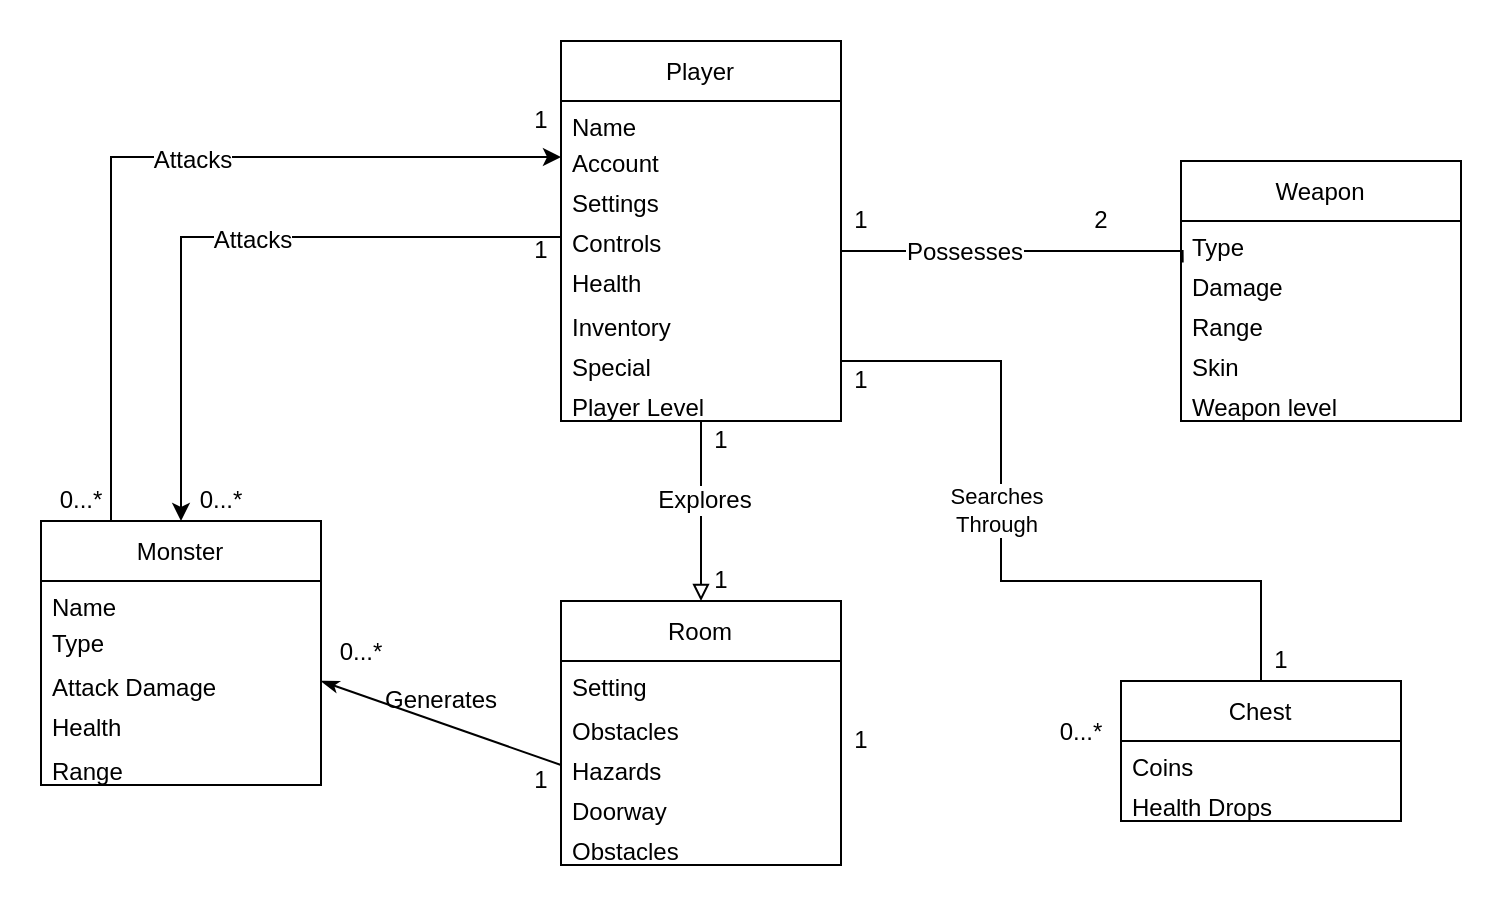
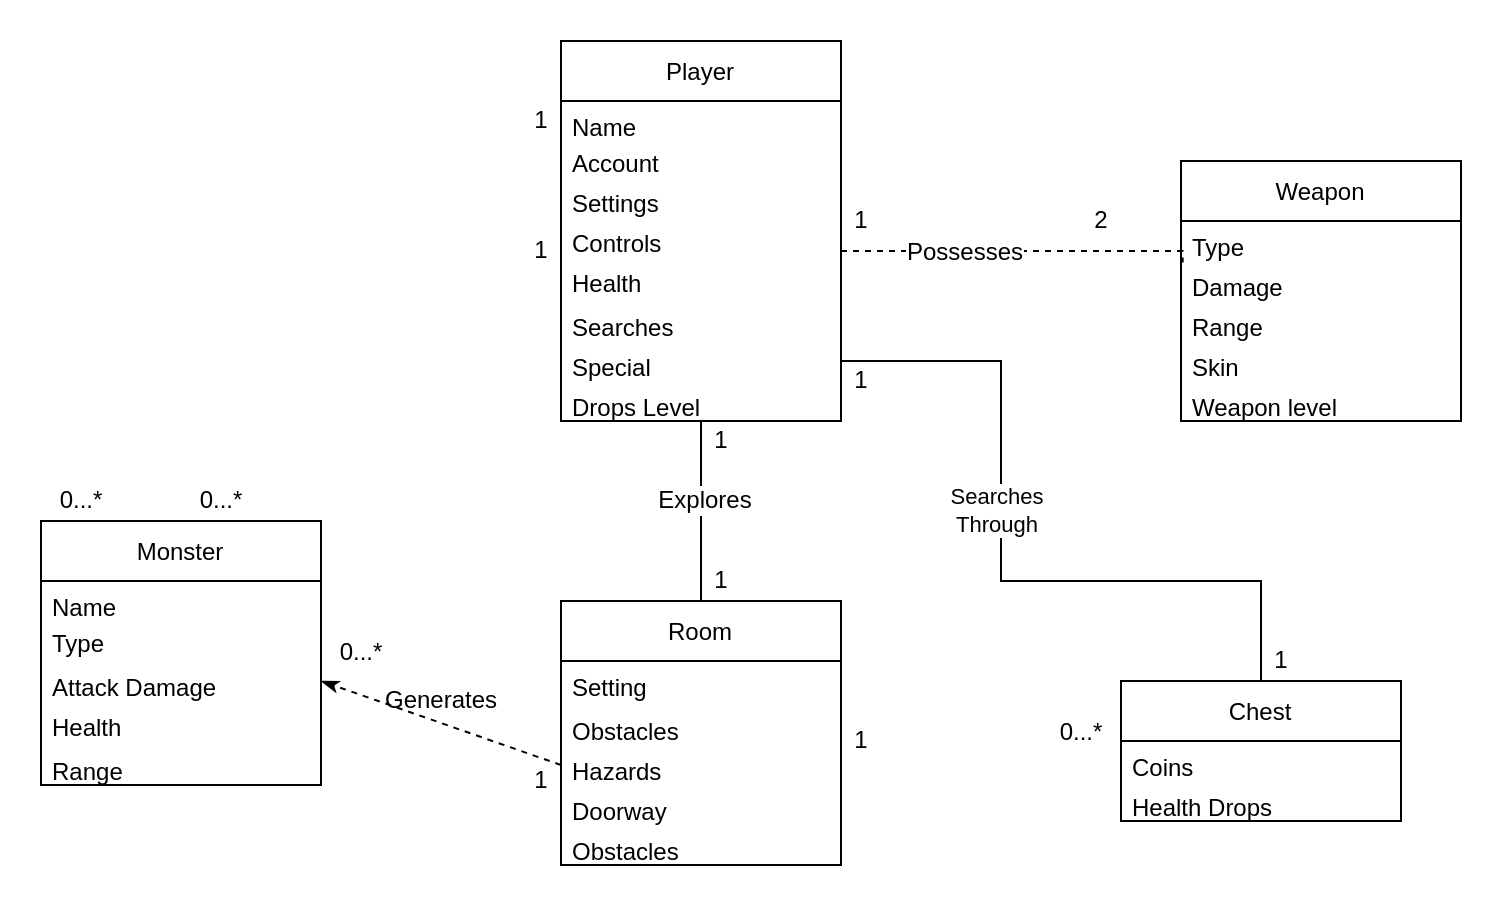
- <mxCell id="15" style="edgeStyle=orthogonalEdgeStyle;rounded=0;orthogonalLoop=1;jettySize=auto;html=1;exitX=0.25;exitY=0;exitDx=0;exitDy=0;entryX=0;entryY=0.5;entryDx=0;entryDy=0;" edge="1" parent="1" source="17" target="8"><mxGeometry relative="1" as="geometry" /></mxCell>
- <mxCell id="16" value="&lt;font style=&quot;font-size: 12px&quot;&gt;Attacks&lt;/font&gt;" style="edgeLabel;html=1;align=center;verticalAlign=middle;resizable=0;points=[];" vertex="1" connectable="0" parent="15"><mxGeometry x="0.09" y="-1" relative="1" as="geometry"><mxPoint as="offset" /></mxGeometry></mxCell>
- <mxCell id="38" style="edgeStyle=orthogonalEdgeStyle;rounded=0;orthogonalLoop=1;jettySize=auto;html=1;exitX=0;exitY=0.5;exitDx=0;exitDy=0;entryX=0.5;entryY=0;entryDx=0;entryDy=0;" edge="1" parent="1" source="10" target="17"><mxGeometry relative="1" as="geometry" /></mxCell>
- <mxCell id="39" value="&lt;font style=&quot;font-size: 12px&quot;&gt;Attacks&lt;/font&gt;" style="edgeLabel;html=1;align=center;verticalAlign=middle;resizable=0;points=[];" vertex="1" connectable="0" parent="38"><mxGeometry x="-0.065" y="1" relative="1" as="geometry"><mxPoint as="offset" /></mxGeometry></mxCell>
- <mxCell id="2" style="edgeStyle=orthogonalEdgeStyle;rounded=0;orthogonalLoop=1;jettySize=auto;html=1;entryX=0.006;entryY=0.04;entryDx=0;entryDy=0;endArrow=none;endFill=0;entryPerimeter=0;" edge="1" parent="1" source="6" target="25"><mxGeometry relative="1" as="geometry"><Array as="points"><mxPoint x="591" y="125" /></Array></mxGeometry></mxCell>
+ <mxCell id="2" style="edgeStyle=orthogonalEdgeStyle;rounded=0;orthogonalLoop=1;jettySize=auto;html=1;entryX=0.006;entryY=0.04;entryDx=0;entryDy=0;endArrow=none;endFill=0;entryPerimeter=0;dashed=1;" edge="1" parent="1" source="6" target="25"><mxGeometry relative="1" as="geometry"><Array as="points"><mxPoint x="591" y="125" /></Array></mxGeometry></mxCell>
- <mxCell id="12" value="Inventory" style="text;strokeColor=none;fillColor=none;align=left;verticalAlign=top;spacingLeft=4;spacingRight=4;overflow=hidden;rotatable=0;points=[[0,0.5],[1,0.5]];portConstraint=eastwest;" vertex="1" parent="6"><mxGeometry y="130" width="140" height="20" as="geometry" /></mxCell>
+ <mxCell id="12" value="Searches" style="text;strokeColor=none;fillColor=none;align=left;verticalAlign=top;spacingLeft=4;spacingRight=4;overflow=hidden;rotatable=0;points=[[0,0.5],[1,0.5]];portConstraint=eastwest;" vertex="1" parent="6"><mxGeometry y="130" width="140" height="20" as="geometry" /></mxCell>
- <mxCell id="14" value="Player Level" style="text;strokeColor=none;fillColor=none;align=left;verticalAlign=top;spacingLeft=4;spacingRight=4;overflow=hidden;rotatable=0;points=[[0,0.5],[1,0.5]];portConstraint=eastwest;" vertex="1" parent="6"><mxGeometry y="170" width="140" height="20" as="geometry" /></mxCell>
+ <mxCell id="14" value="Drops Level" style="text;strokeColor=none;fillColor=none;align=left;verticalAlign=top;spacingLeft=4;spacingRight=4;overflow=hidden;rotatable=0;points=[[0,0.5],[1,0.5]];portConstraint=eastwest;" vertex="1" parent="6"><mxGeometry y="170" width="140" height="20" as="geometry" /></mxCell>
- <mxCell id="4" value="" style="edgeStyle=none;rounded=0;orthogonalLoop=1;jettySize=auto;html=1;startArrow=none;startFill=0;endArrow=block;endFill=0;strokeColor=#000000;entryX=0.5;entryY=0;entryDx=0;entryDy=0;" edge="1" parent="1" source="6" target="29"><mxGeometry relative="1" as="geometry"><Array as="points"><mxPoint x="350" y="270" /></Array></mxGeometry></mxCell>
+ <mxCell id="4" value="" style="edgeStyle=none;rounded=0;orthogonalLoop=1;jettySize=auto;html=1;startArrow=none;startFill=0;endArrow=none;endFill=0;strokeColor=#000000;entryX=0.5;entryY=0;entryDx=0;entryDy=0;" edge="1" parent="1" source="6" target="29"><mxGeometry relative="1" as="geometry"><Array as="points"><mxPoint x="350" y="270" /></Array></mxGeometry></mxCell>
- <mxCell id="48" style="edgeStyle=none;rounded=0;orthogonalLoop=1;jettySize=auto;html=1;exitX=0;exitY=0.5;exitDx=0;exitDy=0;entryX=1;entryY=0.5;entryDx=0;entryDy=0;startArrow=none;startFill=0;endArrow=classicThin;endFill=1;strokeColor=#000000;" edge="1" parent="1" source="32" target="20"><mxGeometry relative="1" as="geometry" /></mxCell>
+ <mxCell id="48" style="edgeStyle=none;rounded=0;orthogonalLoop=1;jettySize=auto;html=1;exitX=0;exitY=0.5;exitDx=0;exitDy=0;entryX=1;entryY=0.5;entryDx=0;entryDy=0;startArrow=none;startFill=0;endArrow=classicThin;endFill=1;strokeColor=#000000;dashed=1;" edge="1" parent="1" source="32" target="20"><mxGeometry relative="1" as="geometry" /></mxCell>
